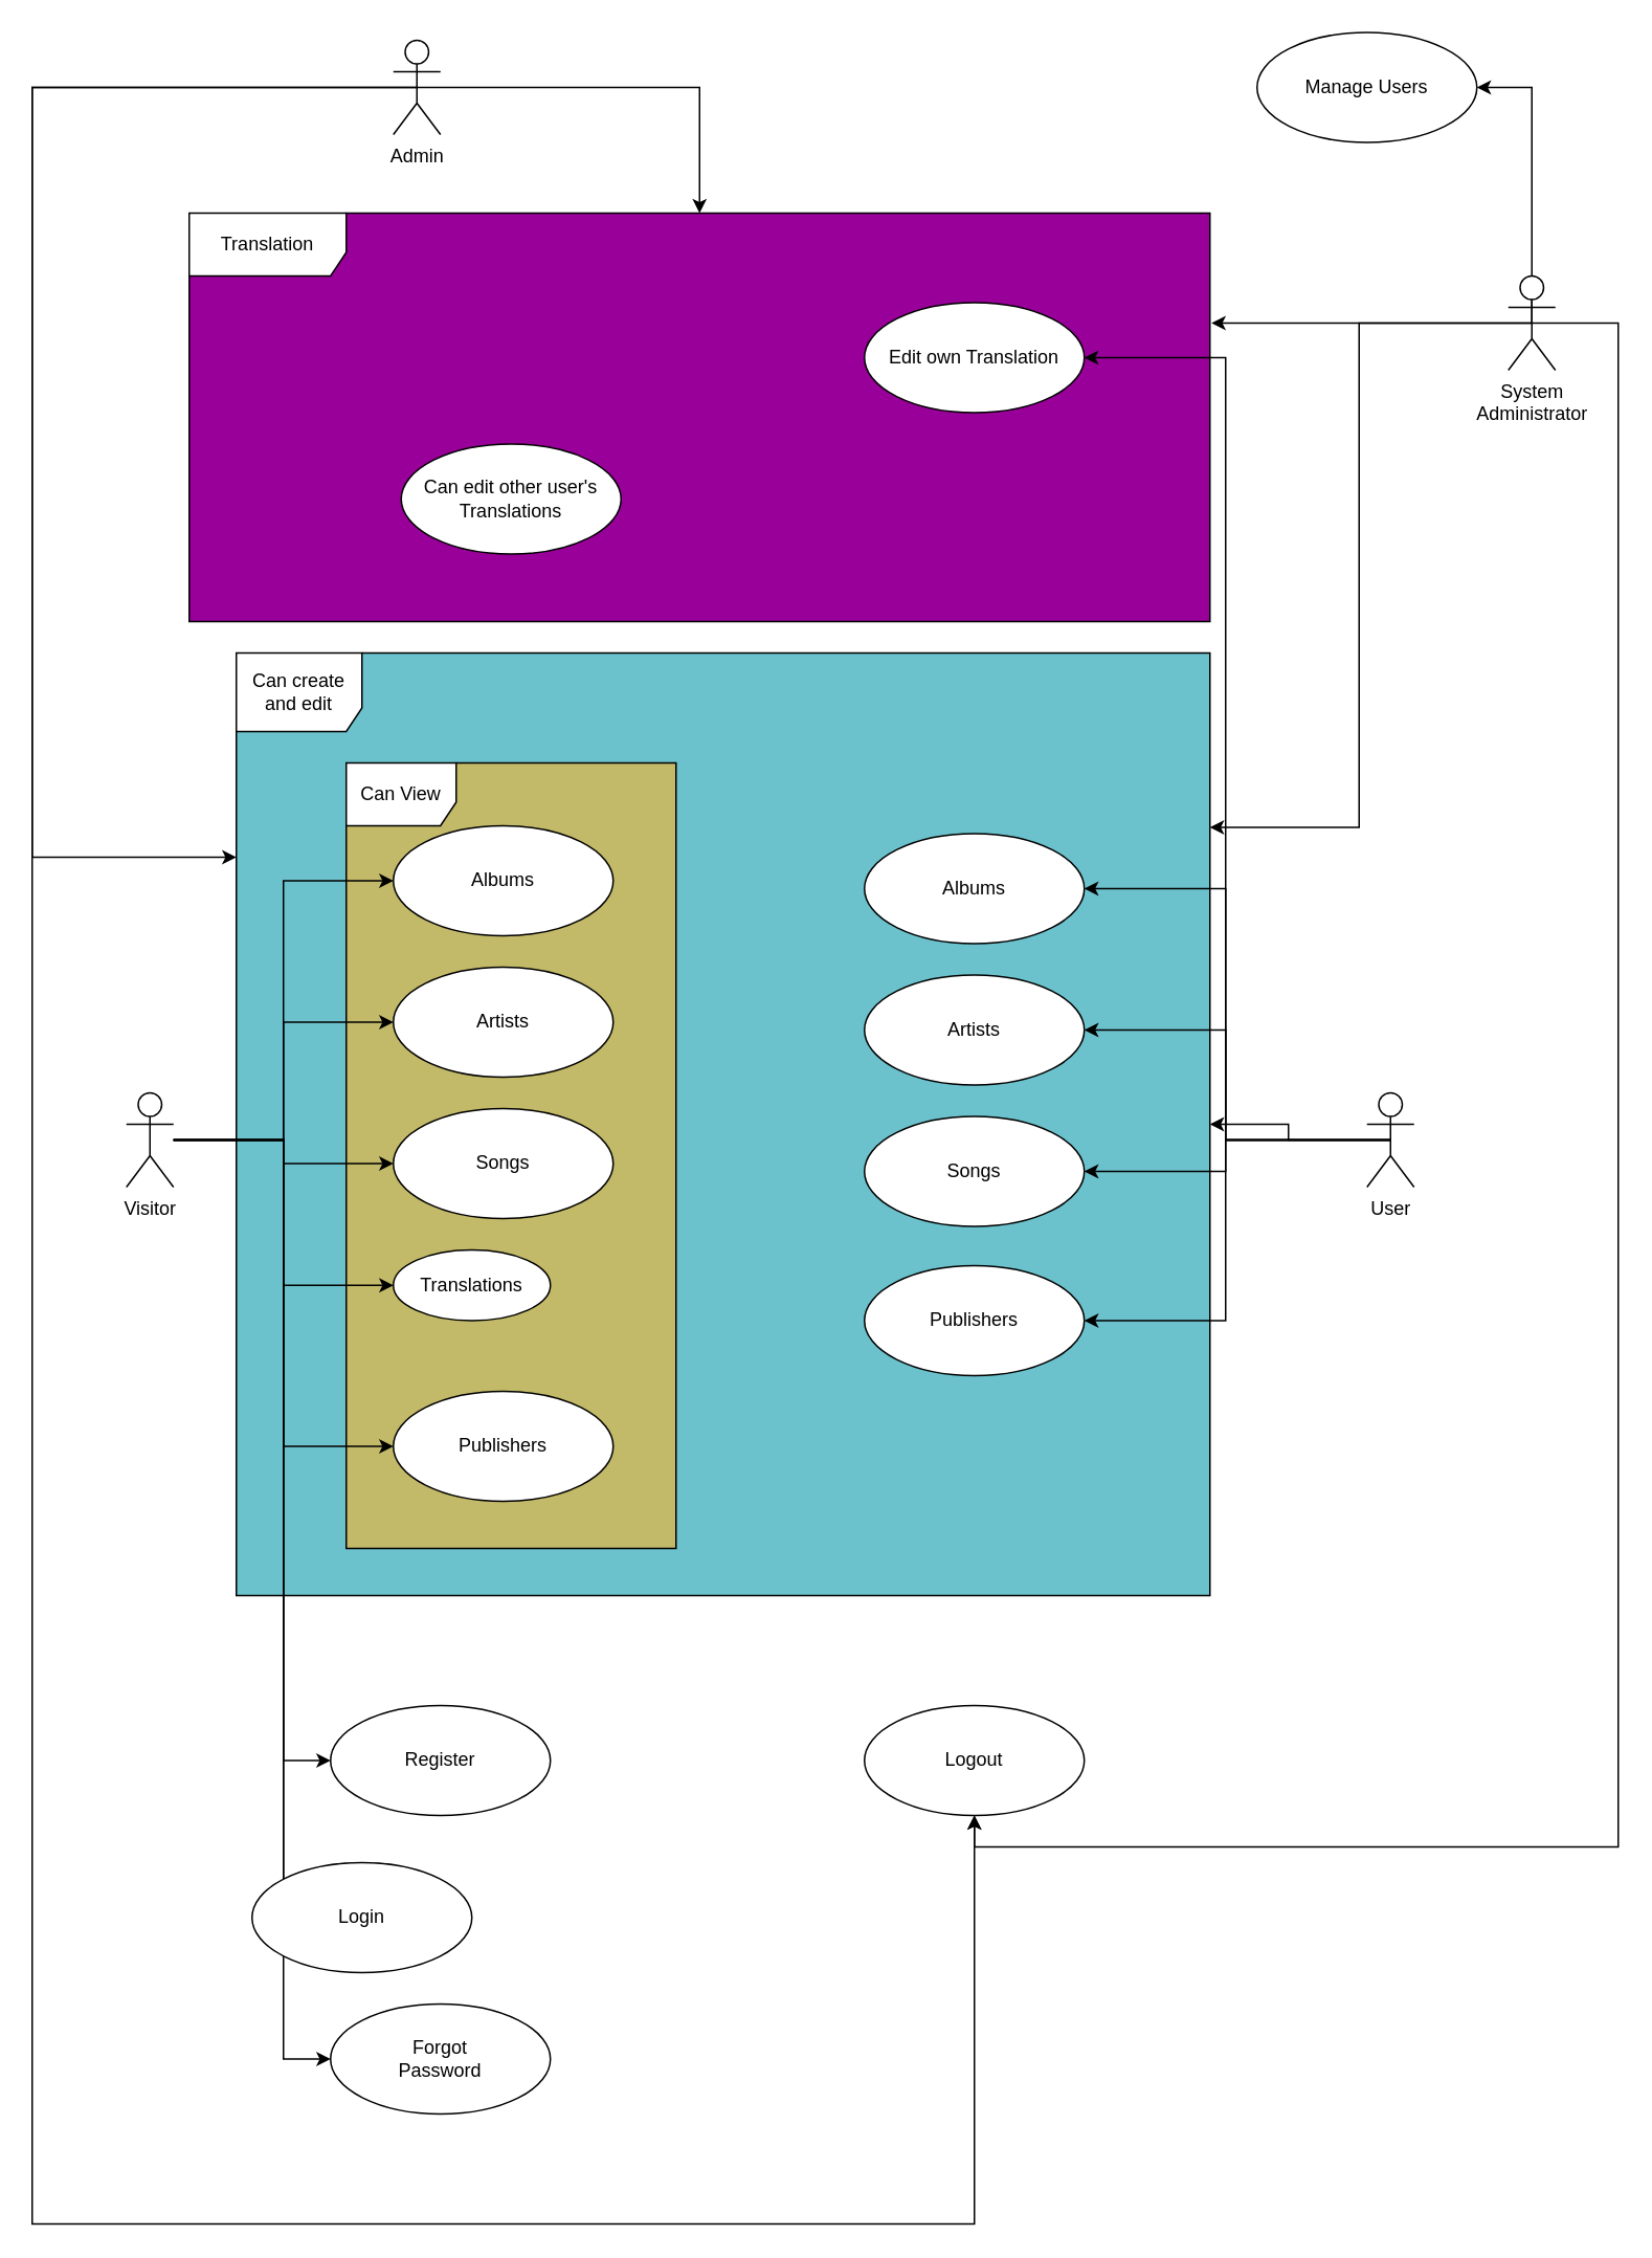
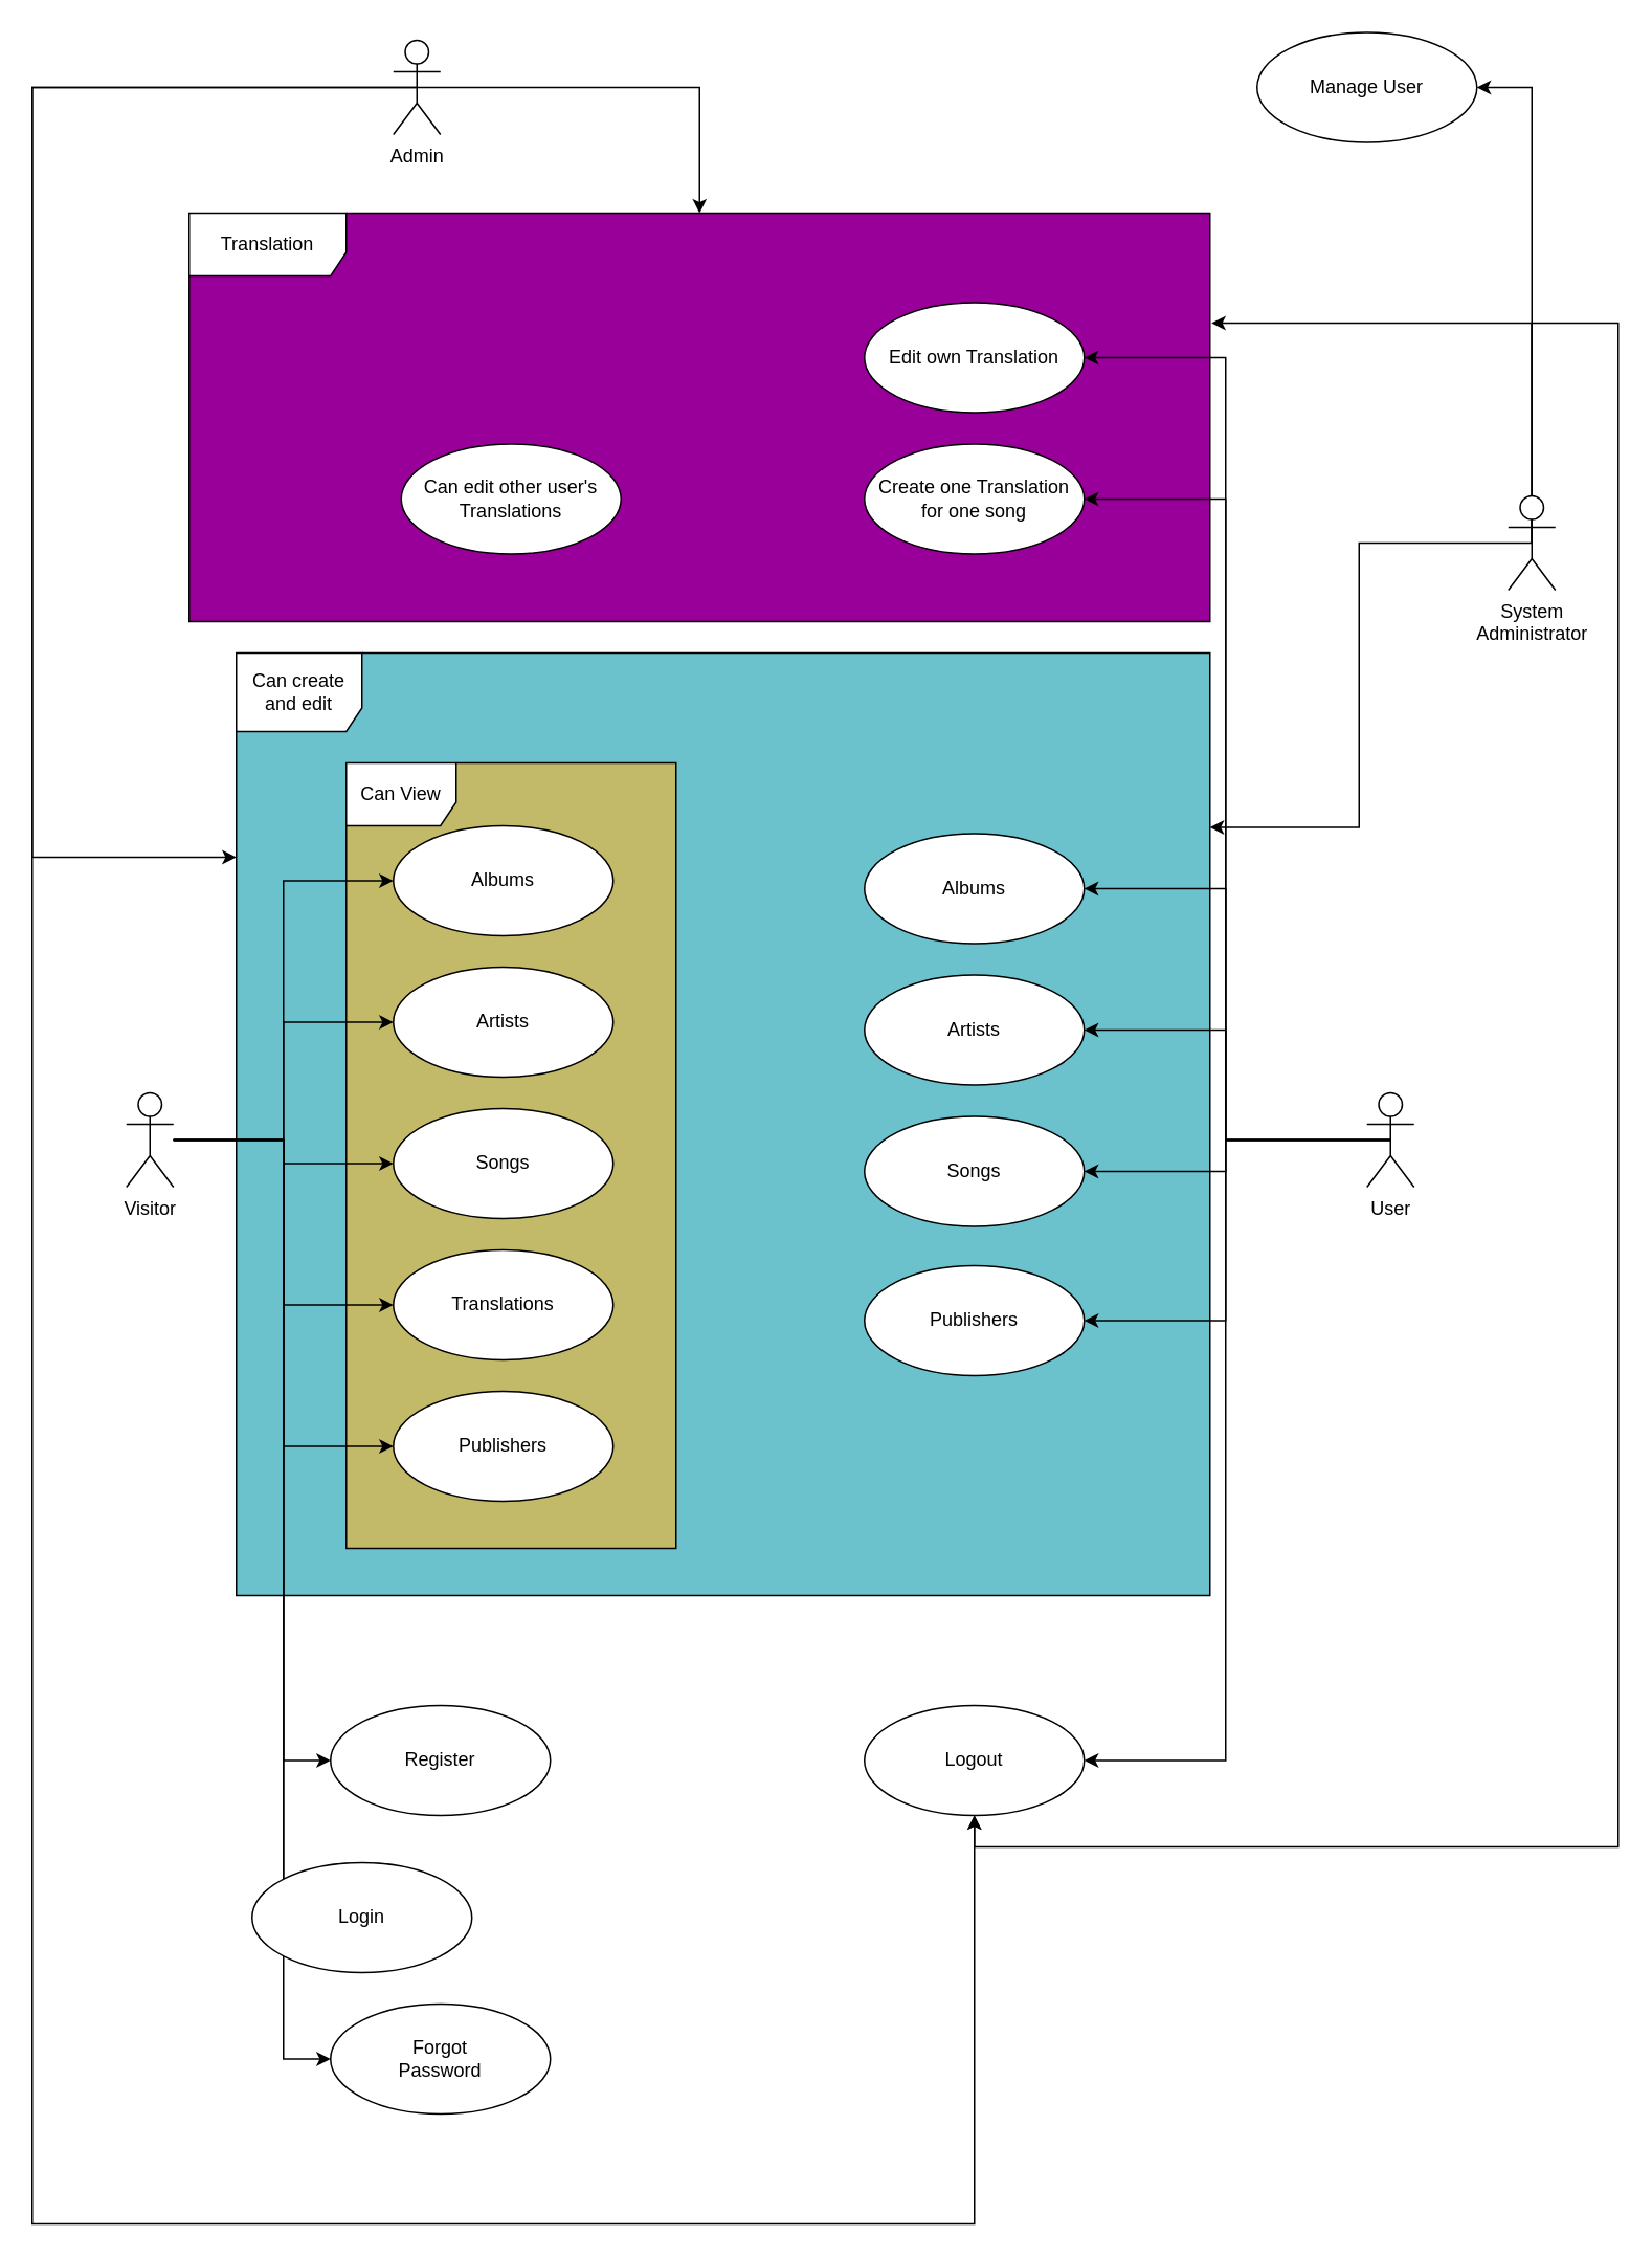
- <mxCell id="48" value="Manage Users" style="ellipse;whiteSpace=wrap;html=1;gradientColor=none;" vertex="1" parent="1"><mxGeometry x="800" y="20" width="140" height="70" as="geometry" /></mxCell>
+ <mxCell id="48" value="Manage User" style="ellipse;whiteSpace=wrap;html=1;gradientColor=none;" vertex="1" parent="1"><mxGeometry x="800" y="20" width="140" height="70" as="geometry" /></mxCell>
- <mxCell id="47" value="System &lt;br&gt;Administrator" style="shape=umlActor;verticalLabelPosition=bottom;verticalAlign=top;html=1;gradientColor=#ffffff;" vertex="1" parent="1"><mxGeometry x="960" y="175" width="30" height="60" as="geometry" /></mxCell>
+ <mxCell id="47" value="System &lt;br&gt;Administrator" style="shape=umlActor;verticalLabelPosition=bottom;verticalAlign=top;html=1;gradientColor=#ffffff;" vertex="1" parent="1"><mxGeometry x="960" y="315" width="30" height="60" as="geometry" /></mxCell>
+ <mxCell id="34" value="Create one Translation for one song" style="ellipse;whiteSpace=wrap;html=1;" vertex="1" parent="1"><mxGeometry x="550" y="282" width="140" height="70" as="geometry" /></mxCell>
+ <mxCell id="26" style="edgeStyle=orthogonalEdgeStyle;rounded=0;orthogonalLoop=1;jettySize=auto;html=1;exitX=0.5;exitY=0.5;exitDx=0;exitDy=0;exitPerimeter=0;entryX=1;entryY=0.5;entryDx=0;entryDy=0;" edge="1" parent="1" source="30" target="34"><mxGeometry relative="1" as="geometry" /></mxCell>
- <mxCell id="28" style="edgeStyle=orthogonalEdgeStyle;rounded=0;orthogonalLoop=1;jettySize=auto;html=1;exitX=0.5;exitY=0.5;exitDx=0;exitDy=0;exitPerimeter=0;" edge="1" parent="1" source="30" target="3"><mxGeometry relative="1" as="geometry" /></mxCell>
+ <mxCell id="28" style="edgeStyle=orthogonalEdgeStyle;rounded=0;orthogonalLoop=1;jettySize=auto;html=1;exitX=0.5;exitY=0.5;exitDx=0;exitDy=0;exitPerimeter=0;entryX=1;entryY=0.5;entryDx=0;entryDy=0;" edge="1" parent="1" source="30" target="36"><mxGeometry relative="1" as="geometry" /></mxCell>
- <mxCell id="9" value="Translations" style="ellipse;whiteSpace=wrap;html=1;" vertex="1" parent="4"><mxGeometry x="30" y="310" width="100" height="45" as="geometry" /></mxCell>
+ <mxCell id="9" value="Translations" style="ellipse;whiteSpace=wrap;html=1;" vertex="1" parent="4"><mxGeometry x="30" y="310" width="140" height="70" as="geometry" /></mxCell>
